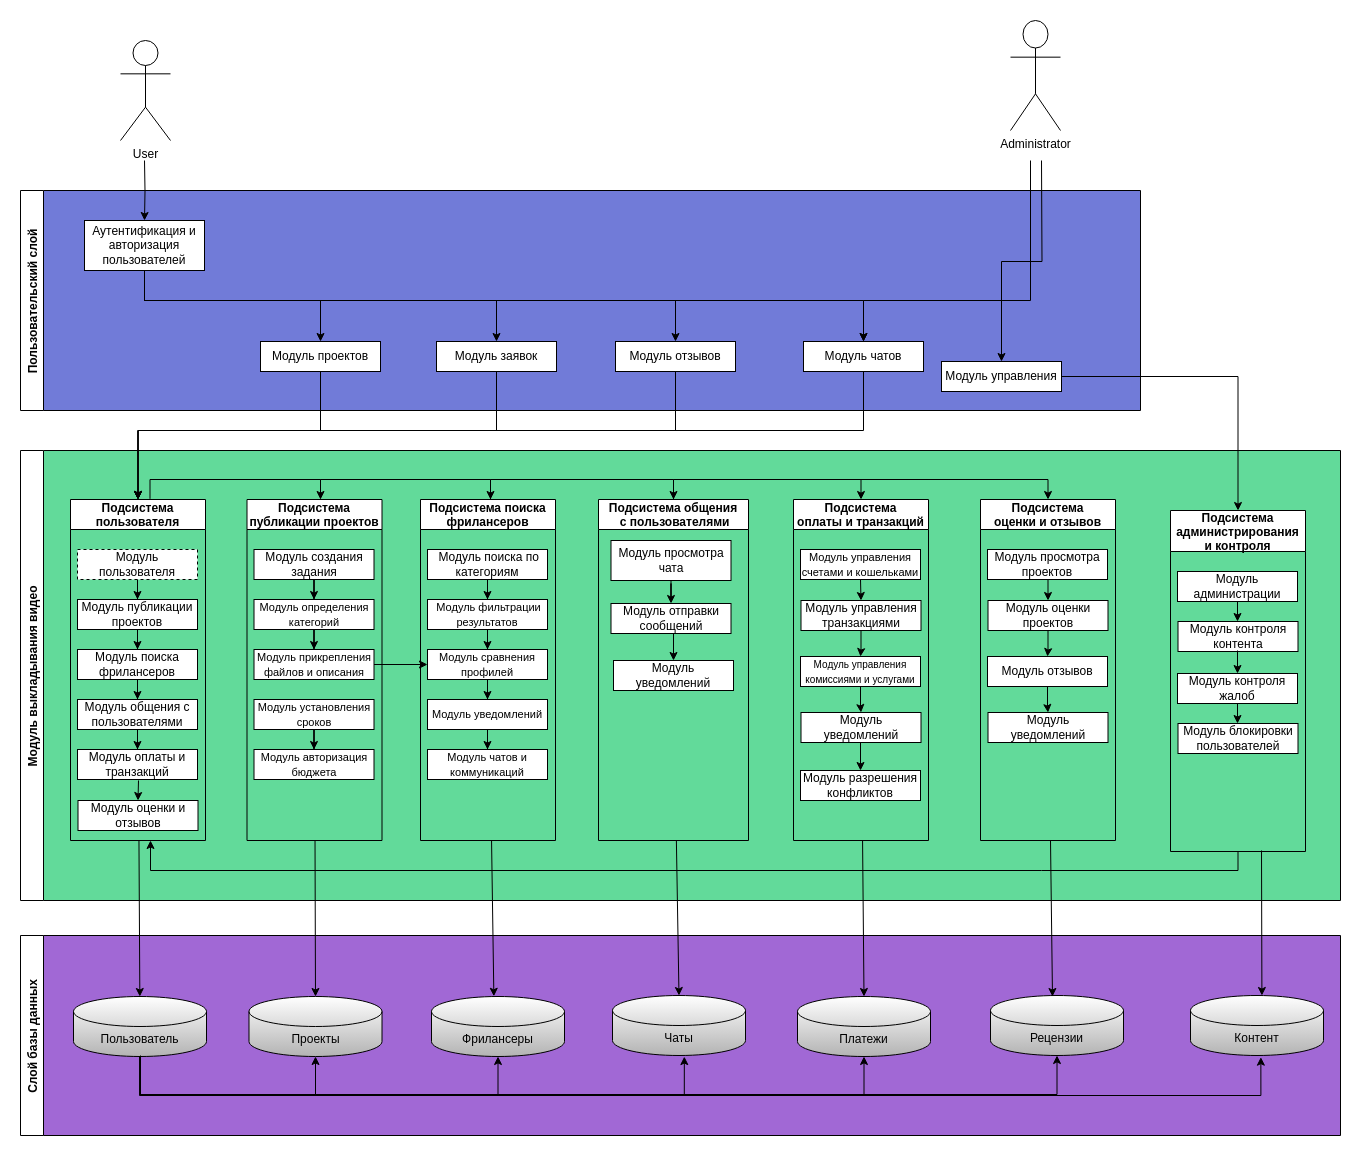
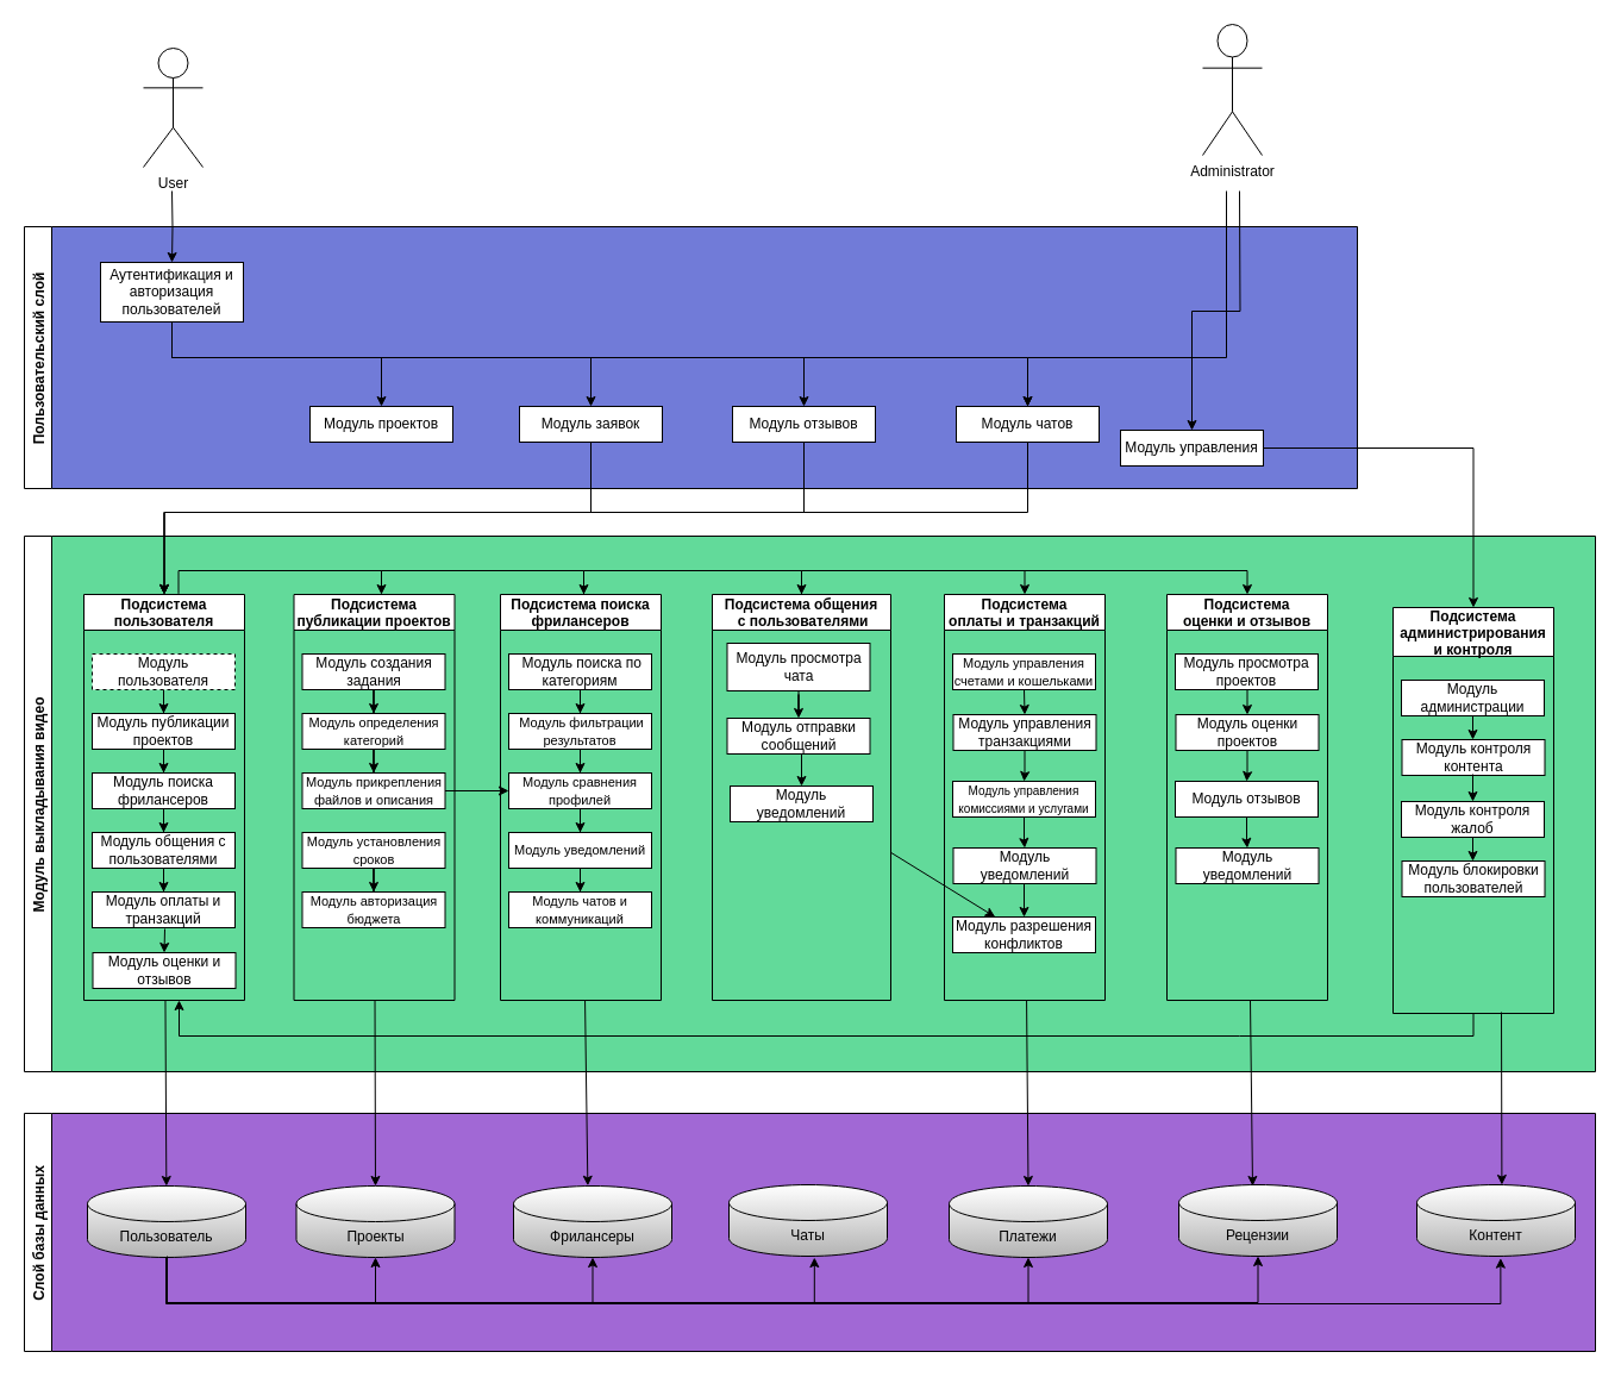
- <mxCell id="108" style="edgeStyle=orthogonalEdgeStyle;rounded=0;orthogonalLoop=1;jettySize=auto;html=1;entryX=0.5;entryY=0;entryDx=0;entryDy=0;" parent="1" source="23" target="31" edge="1"><mxGeometry relative="1" as="geometry"><Array as="points"><mxPoint x="320" y="430" /><mxPoint x="138" y="430" /></Array></mxGeometry></mxCell>
- <mxCell id="103" style="edgeStyle=none;rounded=0;orthogonalLoop=1;jettySize=auto;html=1;entryX=0.5;entryY=0;entryDx=0;entryDy=0;entryPerimeter=0;" parent="1" source="54" target="11" edge="1"><mxGeometry relative="1" as="geometry" /></mxCell>
+ <mxCell id="103" style="edgeStyle=none;rounded=0;orthogonalLoop=1;jettySize=auto;html=1;" parent="1" source="54" target="67" edge="1"><mxGeometry relative="1" as="geometry" /></mxCell>
